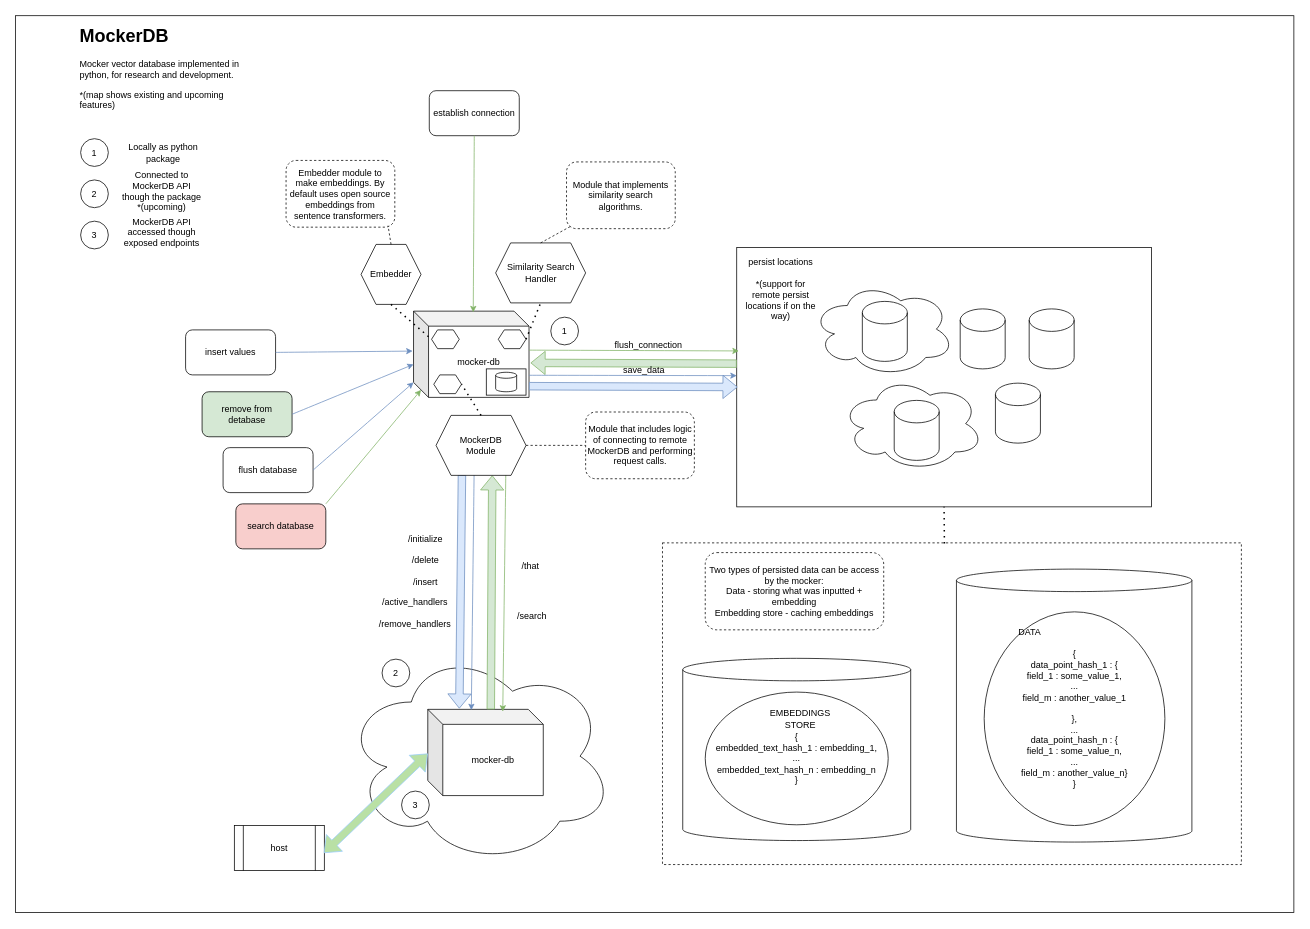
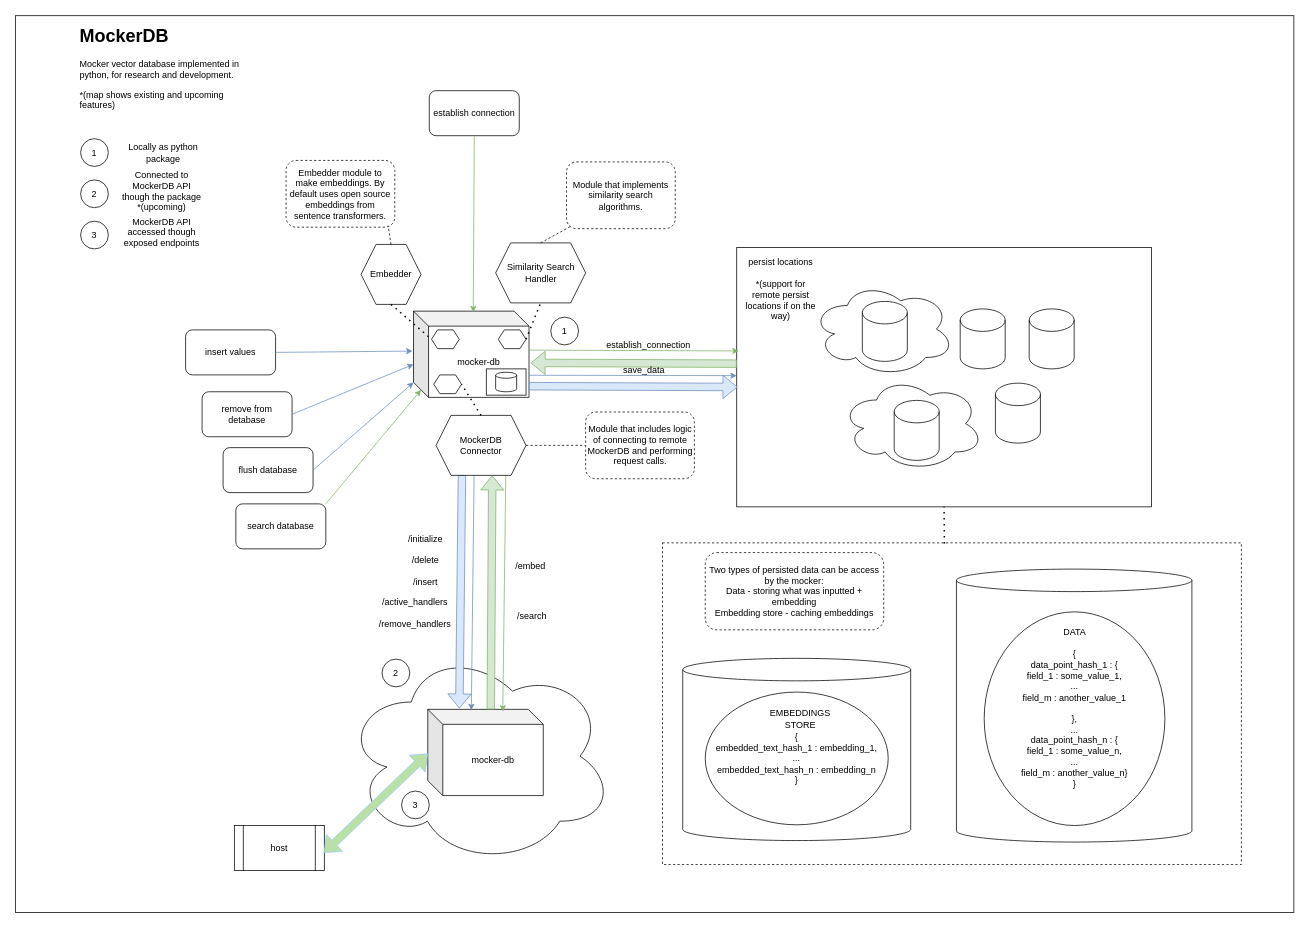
- <mxCell id="28" value="flush_connection" style="text;html=1;align=center;verticalAlign=middle;whiteSpace=wrap;rounded=0;" parent="1" vertex="1"><mxGeometry x="806" y="443" width="117" height="31" as="geometry" /></mxCell>
+ <mxCell id="28" value="establish_connection" style="text;html=1;align=center;verticalAlign=middle;whiteSpace=wrap;rounded=0;" parent="1" vertex="1"><mxGeometry x="806" y="443" width="117" height="31" as="geometry" /></mxCell>
- <mxCell id="67" value="remove from detabase" style="rounded=1;whiteSpace=wrap;html=1;fillColor=#d5e8d4;" parent="1" vertex="1"><mxGeometry x="269" y="521.5" width="120" height="60" as="geometry" /></mxCell>
+ <mxCell id="67" value="remove from detabase" style="rounded=1;whiteSpace=wrap;html=1;" parent="1" vertex="1"><mxGeometry x="269" y="521.5" width="120" height="60" as="geometry" /></mxCell>
- <mxCell id="75" value="MockerDB &lt;br&gt;Module" style="shape=hexagon;perimeter=hexagonPerimeter2;whiteSpace=wrap;html=1;fixedSize=1;" parent="1" vertex="1"><mxGeometry x="581" y="553" width="120" height="80" as="geometry" /></mxCell>
+ <mxCell id="75" value="MockerDB &lt;br&gt;Connector" style="shape=hexagon;perimeter=hexagonPerimeter2;whiteSpace=wrap;html=1;fixedSize=1;" parent="1" vertex="1"><mxGeometry x="581" y="553" width="120" height="80" as="geometry" /></mxCell>
- <mxCell id="65" value="search database" style="rounded=1;whiteSpace=wrap;html=1;fillColor=#f8cecc;" parent="1" vertex="1"><mxGeometry x="314" y="671" width="120" height="60" as="geometry" /></mxCell>
+ <mxCell id="65" value="search database" style="rounded=1;whiteSpace=wrap;html=1;" parent="1" vertex="1"><mxGeometry x="314" y="671" width="120" height="60" as="geometry" /></mxCell>
- <mxCell id="45" value="/that" style="text;html=1;align=center;verticalAlign=middle;whiteSpace=wrap;rounded=0;" parent="1" vertex="1"><mxGeometry x="677" y="740.04" width="60" height="30" as="geometry" /></mxCell>
+ <mxCell id="45" value="/embed" style="text;html=1;align=center;verticalAlign=middle;whiteSpace=wrap;rounded=0;" parent="1" vertex="1"><mxGeometry x="677" y="740.04" width="60" height="30" as="geometry" /></mxCell>
- <mxCell id="10" value="DATA" style="text;html=1;align=center;verticalAlign=middle;whiteSpace=wrap;rounded=0;" parent="1" vertex="1"><mxGeometry x="1342.5" y="827" width="60" height="30" as="geometry" /></mxCell>
+ <mxCell id="10" value="DATA" style="text;html=1;align=center;verticalAlign=middle;whiteSpace=wrap;rounded=0;" parent="1" vertex="1"><mxGeometry x="1402.5" y="827" width="60" height="30" as="geometry" /></mxCell>
